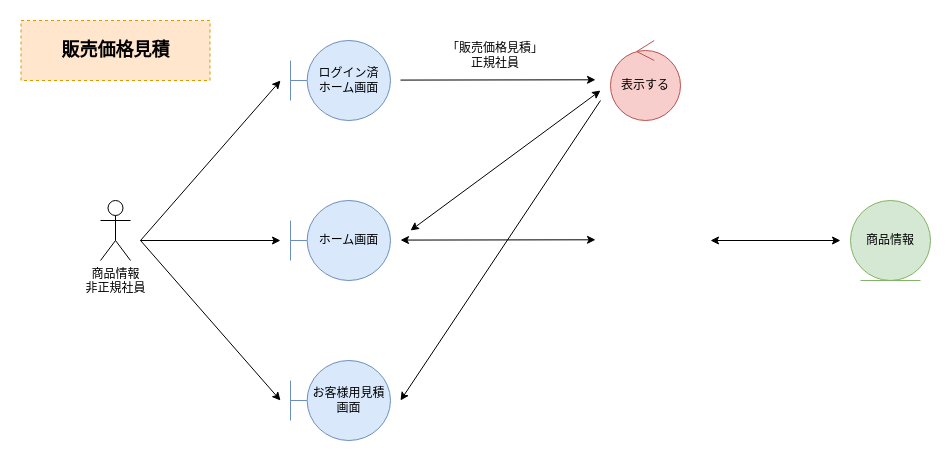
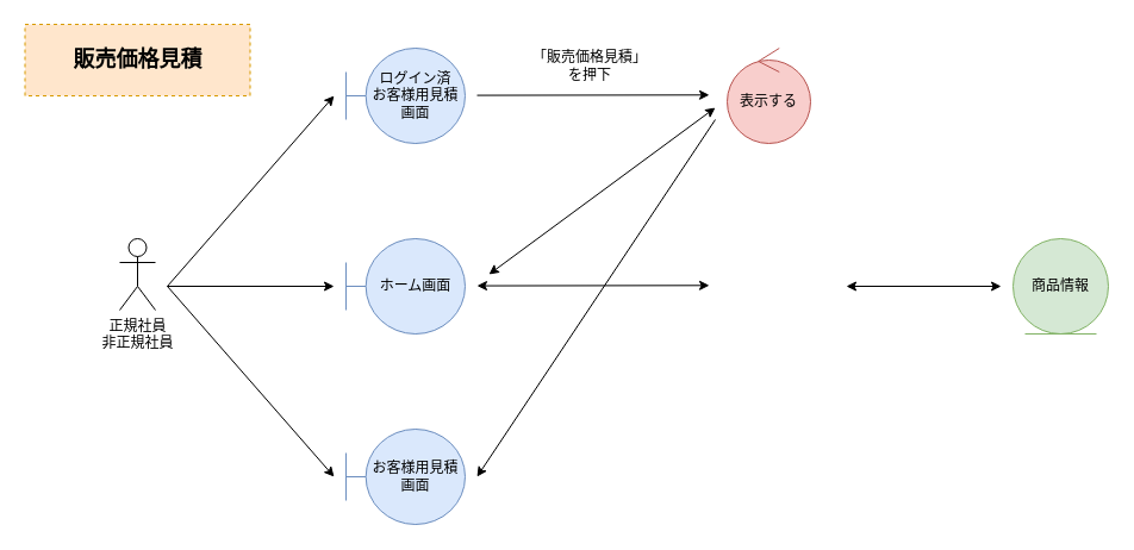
- <mxCell id="6" value="「販売価格見積」&lt;br&gt;正規社員" style="text;html=1;strokeColor=none;fillColor=none;align=center;verticalAlign=middle;whiteSpace=wrap;rounded=0;" parent="1" vertex="1"><mxGeometry x="410" y="40" width="170" height="30" as="geometry" /></mxCell>
+ <mxCell id="6" value="「販売価格見積」&lt;br&gt;を押下" style="text;html=1;strokeColor=none;fillColor=none;align=center;verticalAlign=middle;whiteSpace=wrap;rounded=0;" parent="1" vertex="1"><mxGeometry x="410" y="40" width="170" height="30" as="geometry" /></mxCell>
- <mxCell id="3" value="ログイン済&lt;br&gt;ホーム画面" style="shape=umlBoundary;whiteSpace=wrap;html=1;fillColor=#dae8fc;strokeColor=#6c8ebf;" parent="1" vertex="1"><mxGeometry x="290" y="40" width="100" height="80" as="geometry" /></mxCell>
+ <mxCell id="3" value="ログイン済&lt;br&gt;お客様用見積画面" style="shape=umlBoundary;whiteSpace=wrap;html=1;fillColor=#dae8fc;strokeColor=#6c8ebf;" parent="1" vertex="1"><mxGeometry x="290" y="40" width="100" height="80" as="geometry" /></mxCell>
- <mxCell id="2" value="商品情報&lt;br&gt;非正規社員" style="shape=umlActor;verticalLabelPosition=bottom;verticalAlign=top;html=1;" parent="1" vertex="1"><mxGeometry x="100" y="200" width="30" height="60" as="geometry" /></mxCell>
+ <mxCell id="2" value="正規社員&lt;br&gt;非正規社員" style="shape=umlActor;verticalLabelPosition=bottom;verticalAlign=top;html=1;" parent="1" vertex="1"><mxGeometry x="100" y="200" width="30" height="60" as="geometry" /></mxCell>
